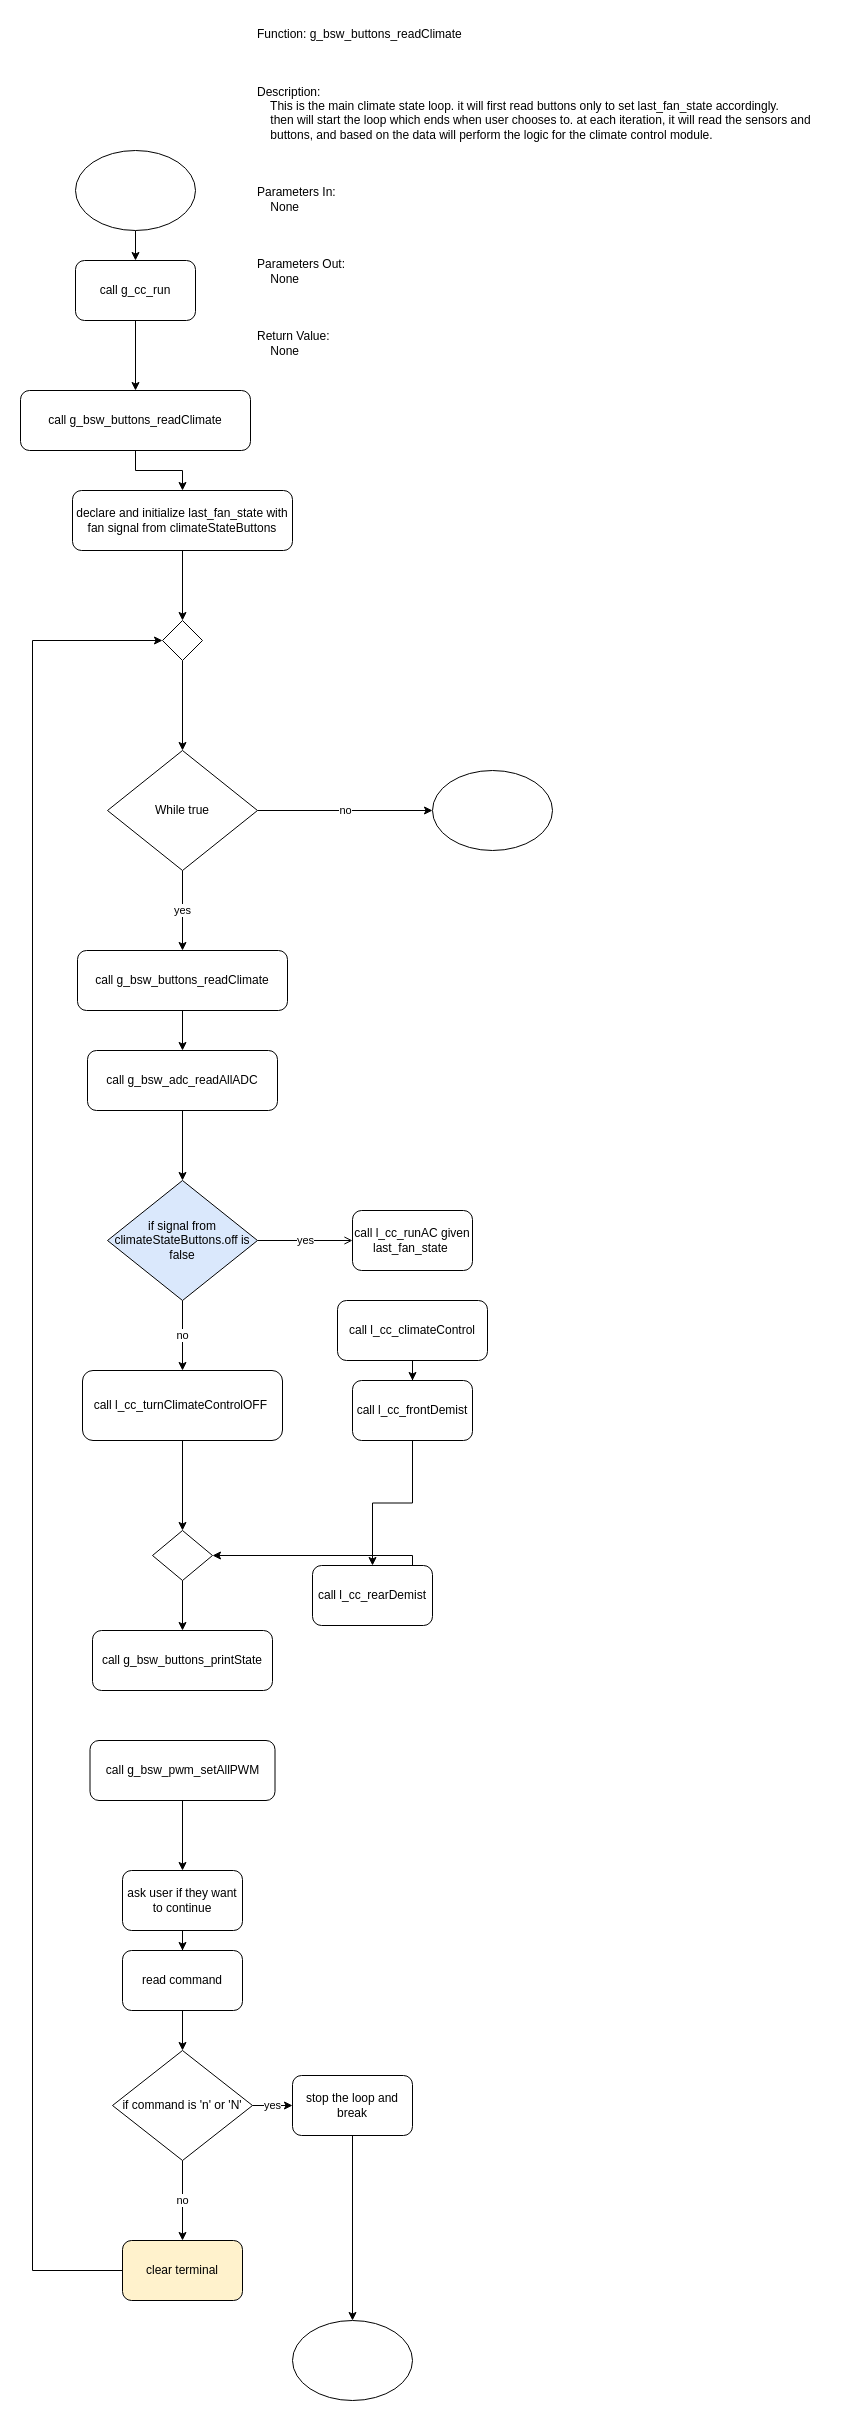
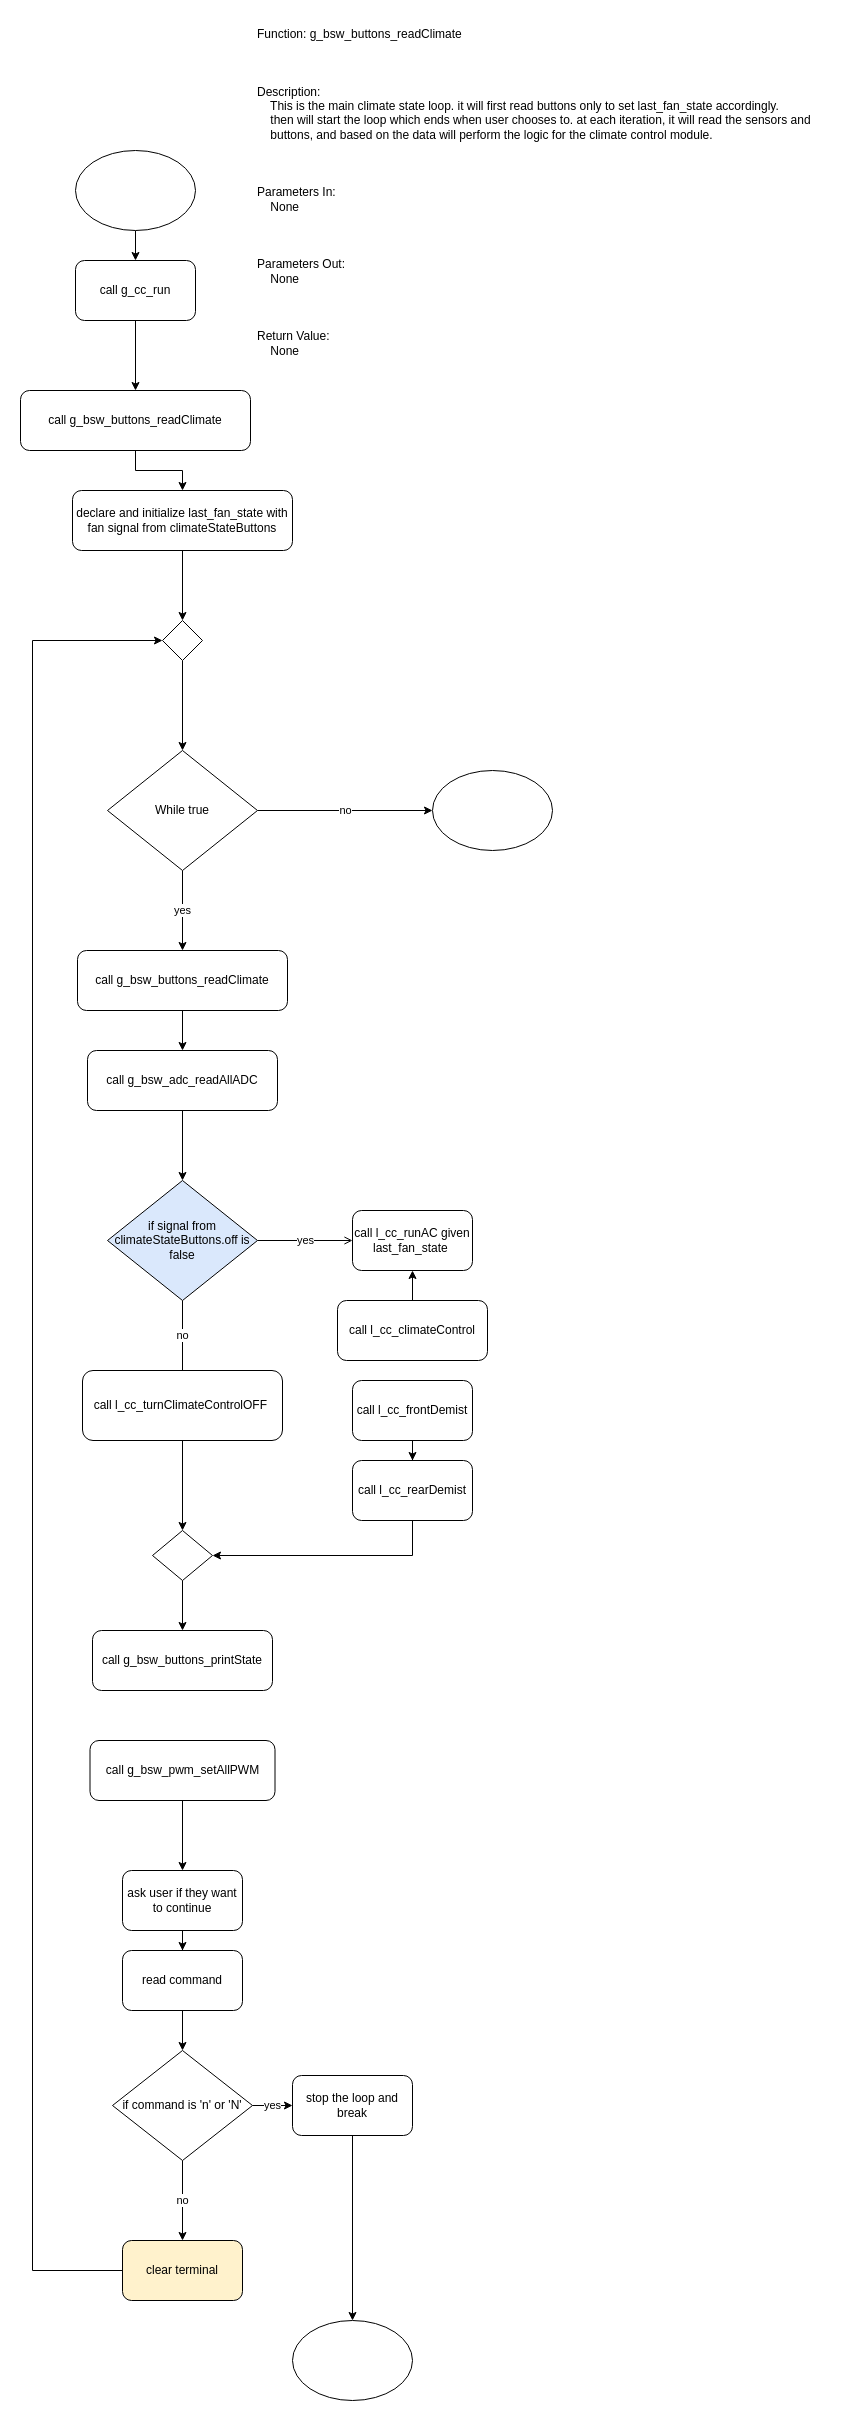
- <mxCell id="22" value="no" style="edgeStyle=orthogonalEdgeStyle;rounded=0;orthogonalLoop=1;jettySize=auto;html=1;" edge="1" parent="1" source="23" target="32"><mxGeometry relative="1" as="geometry"><mxPoint x="182" y="1350" as="targetPoint" /></mxGeometry></mxCell>
+ <mxCell id="22" value="no" style="edgeStyle=orthogonalEdgeStyle;rounded=0;orthogonalLoop=1;jettySize=auto;html=1;endArrow=none;" edge="1" parent="1" source="23" target="32"><mxGeometry relative="1" as="geometry"><mxPoint x="182" y="1350" as="targetPoint" /></mxGeometry></mxCell>
- <mxCell id="25" style="edgeStyle=orthogonalEdgeStyle;rounded=0;orthogonalLoop=1;jettySize=auto;html=1;" edge="1" parent="1" source="26" target="28"><mxGeometry relative="1" as="geometry"><mxPoint x="412" y="1410" as="targetPoint" /></mxGeometry></mxCell>
+ <mxCell id="25" style="edgeStyle=orthogonalEdgeStyle;rounded=0;orthogonalLoop=1;jettySize=auto;html=1;" edge="1" parent="1" source="26" target="24"><mxGeometry relative="1" as="geometry"><mxPoint x="412" y="1410" as="targetPoint" /></mxGeometry></mxCell>
- <mxCell id="30" value="call&amp;nbsp;l_cc_rearDemist" style="rounded=1;whiteSpace=wrap;html=1;" vertex="1" parent="1"><mxGeometry x="312" y="1565" width="120" height="60" as="geometry" /></mxCell>
+ <mxCell id="30" value="call&amp;nbsp;l_cc_rearDemist" style="rounded=1;whiteSpace=wrap;html=1;" vertex="1" parent="1"><mxGeometry x="352" y="1460" width="120" height="60" as="geometry" /></mxCell>
